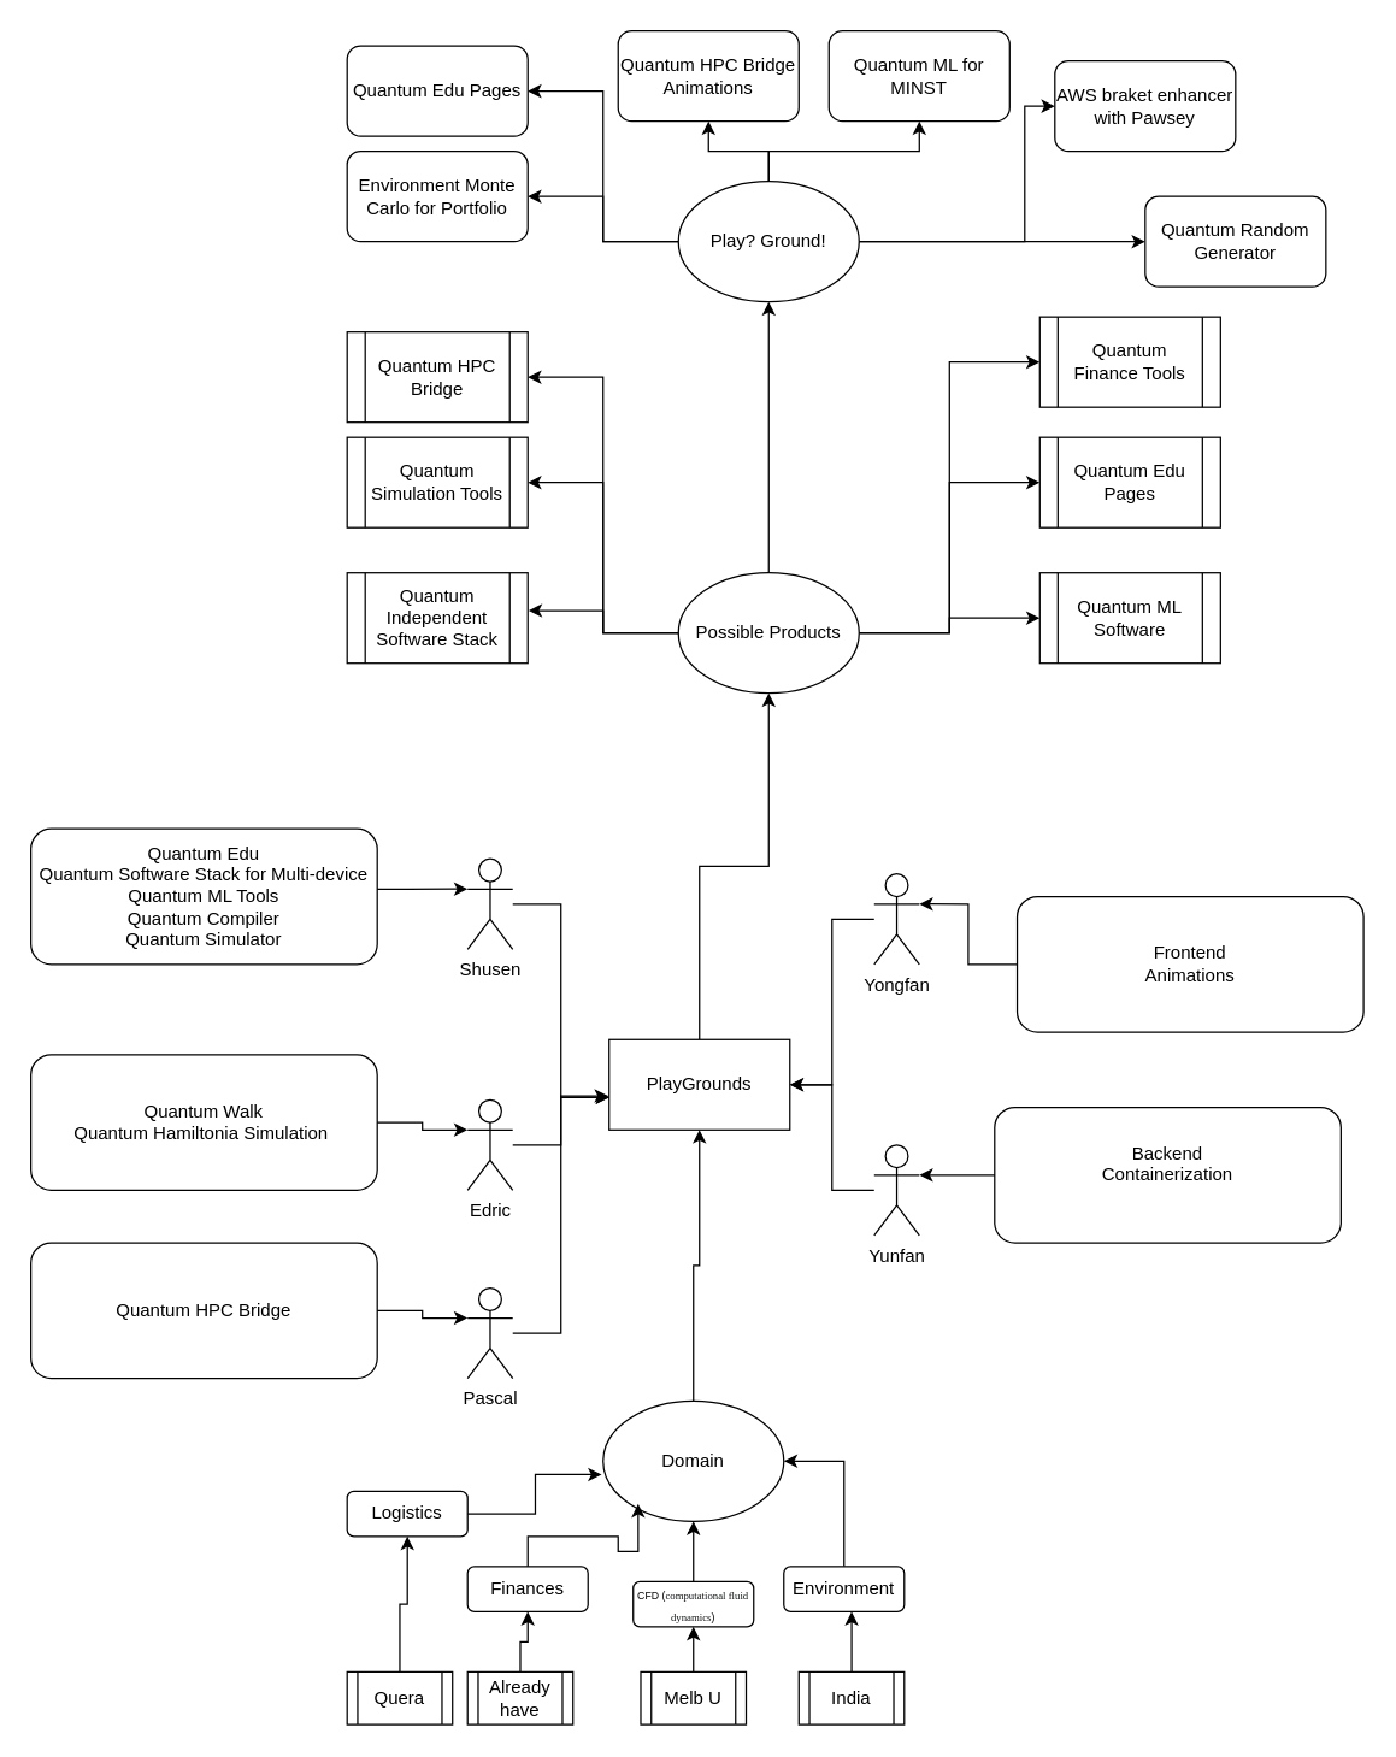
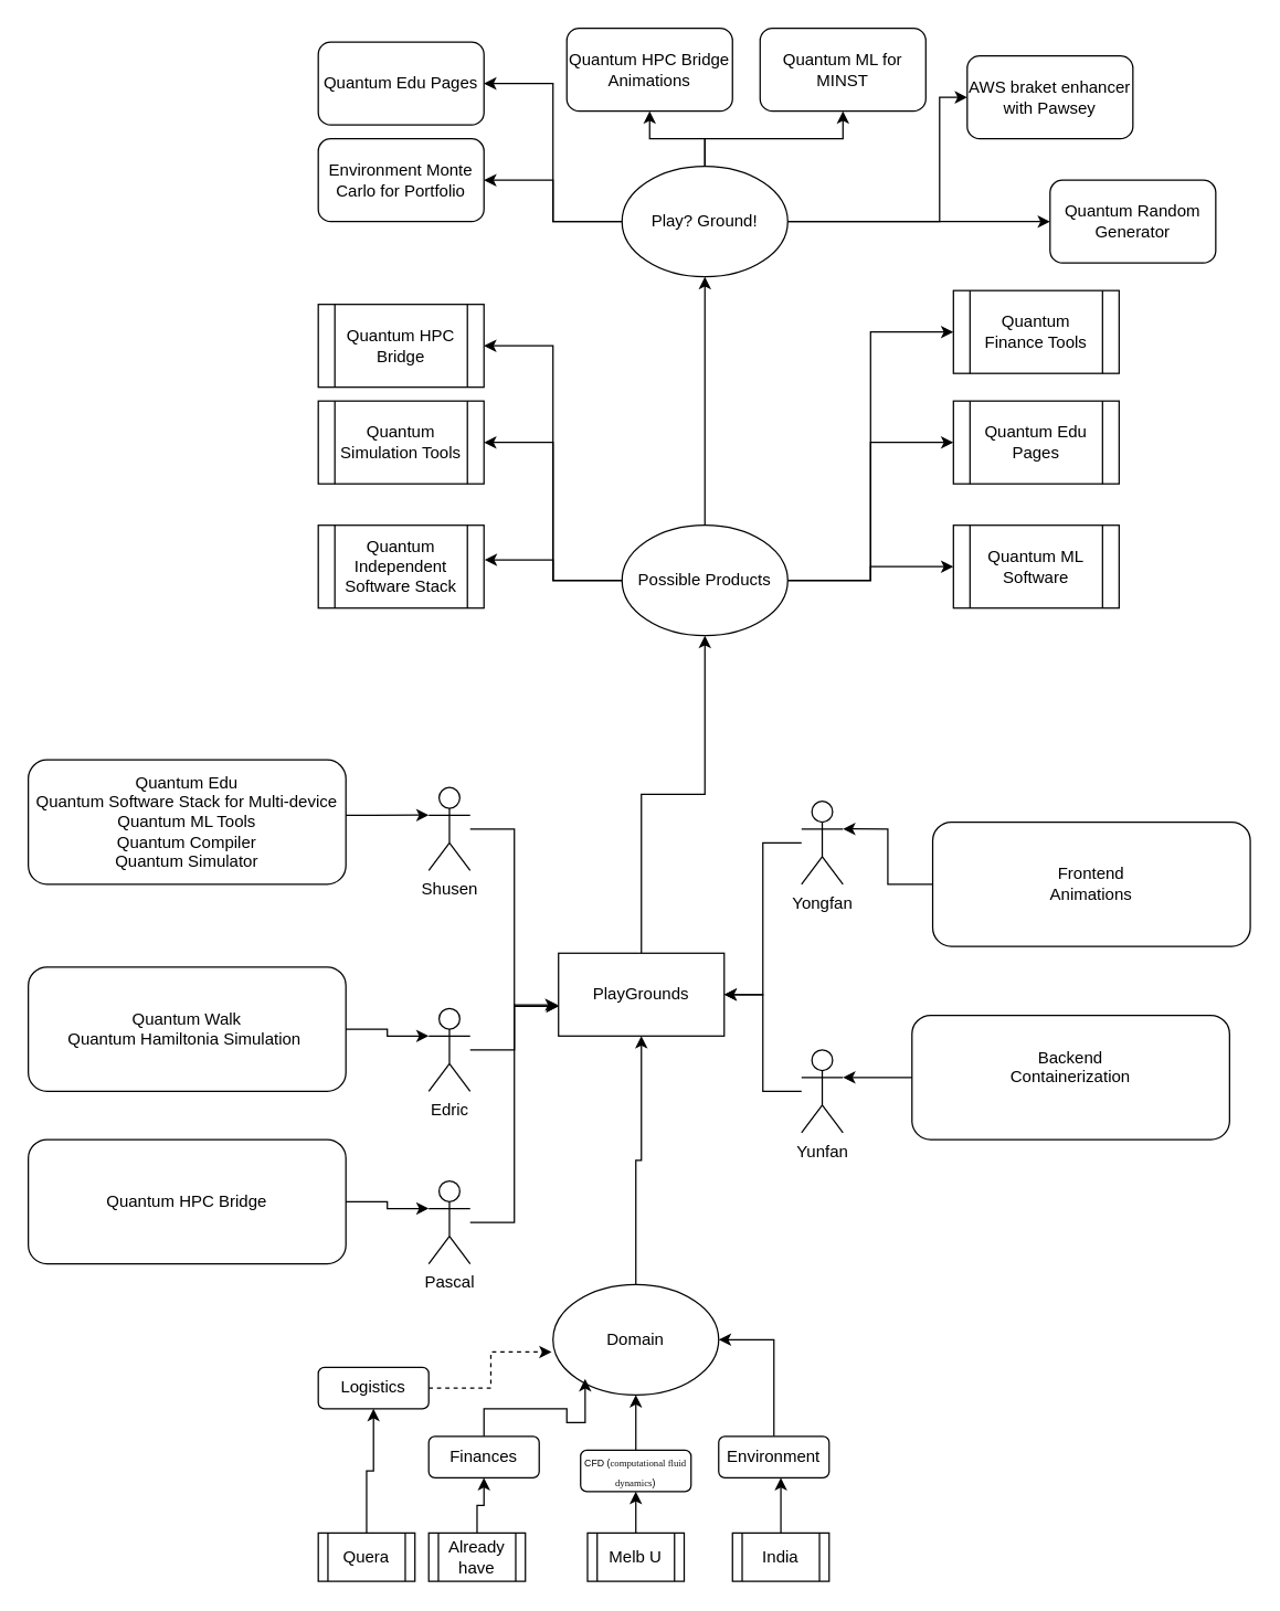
- <mxCell id="40" style="edgeStyle=orthogonalEdgeStyle;rounded=0;orthogonalLoop=1;jettySize=auto;html=1;entryX=-0.008;entryY=0.611;entryDx=0;entryDy=0;entryPerimeter=0;" edge="1" parent="1" source="26" target="25"><mxGeometry relative="1" as="geometry" /></mxCell>
+ <mxCell id="40" style="edgeStyle=orthogonalEdgeStyle;rounded=0;orthogonalLoop=1;jettySize=auto;html=1;entryX=-0.008;entryY=0.611;entryDx=0;entryDy=0;entryPerimeter=0;dashed=1;" edge="1" parent="1" source="26" target="25"><mxGeometry relative="1" as="geometry" /></mxCell>
